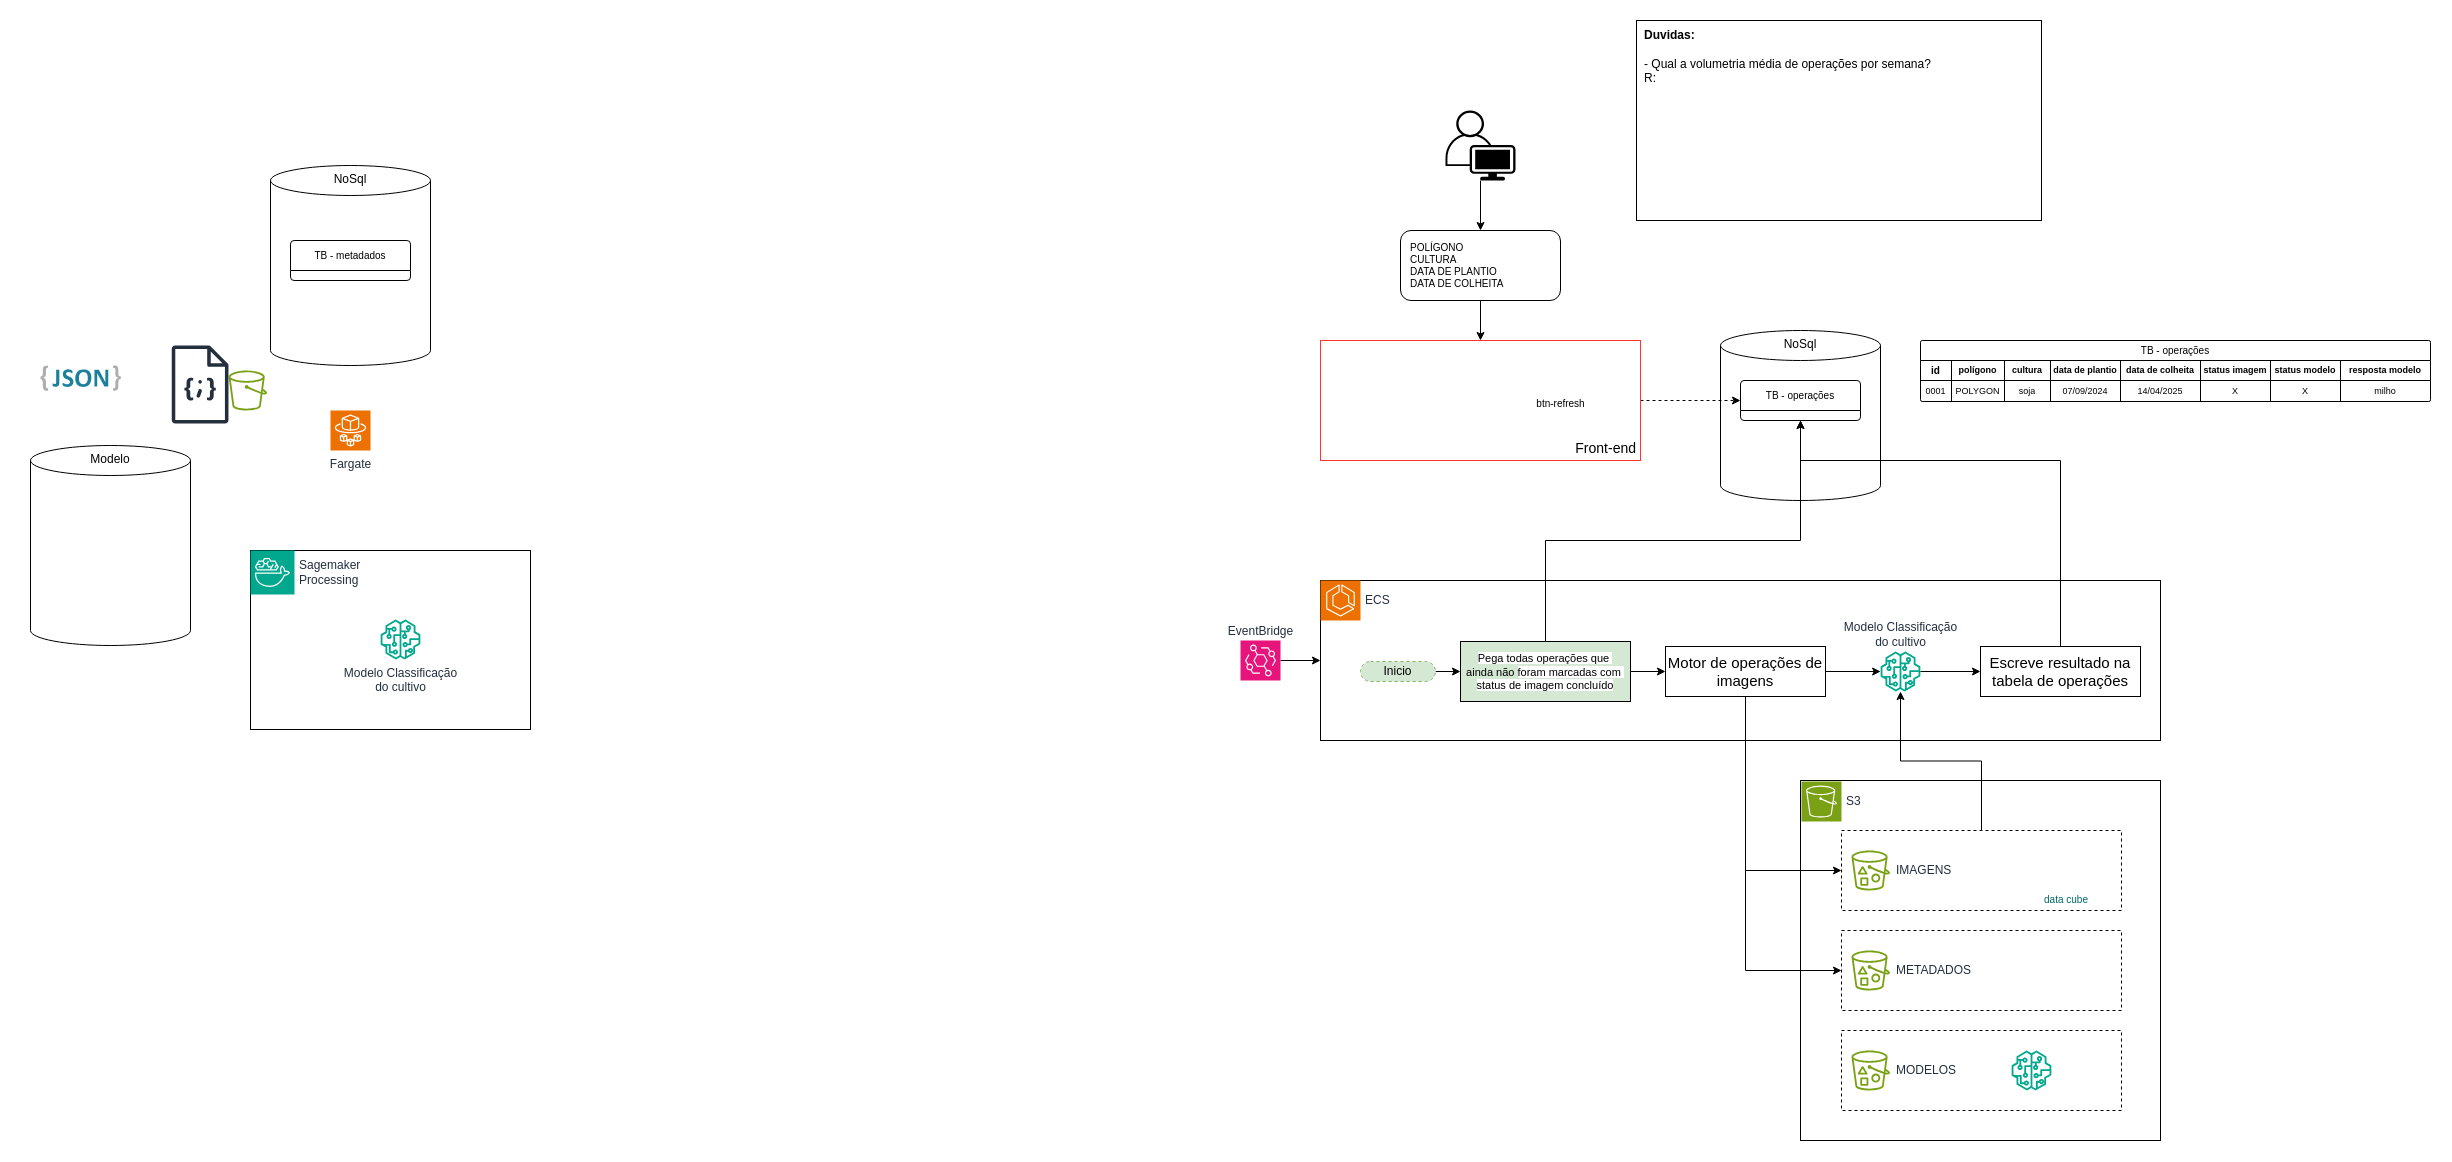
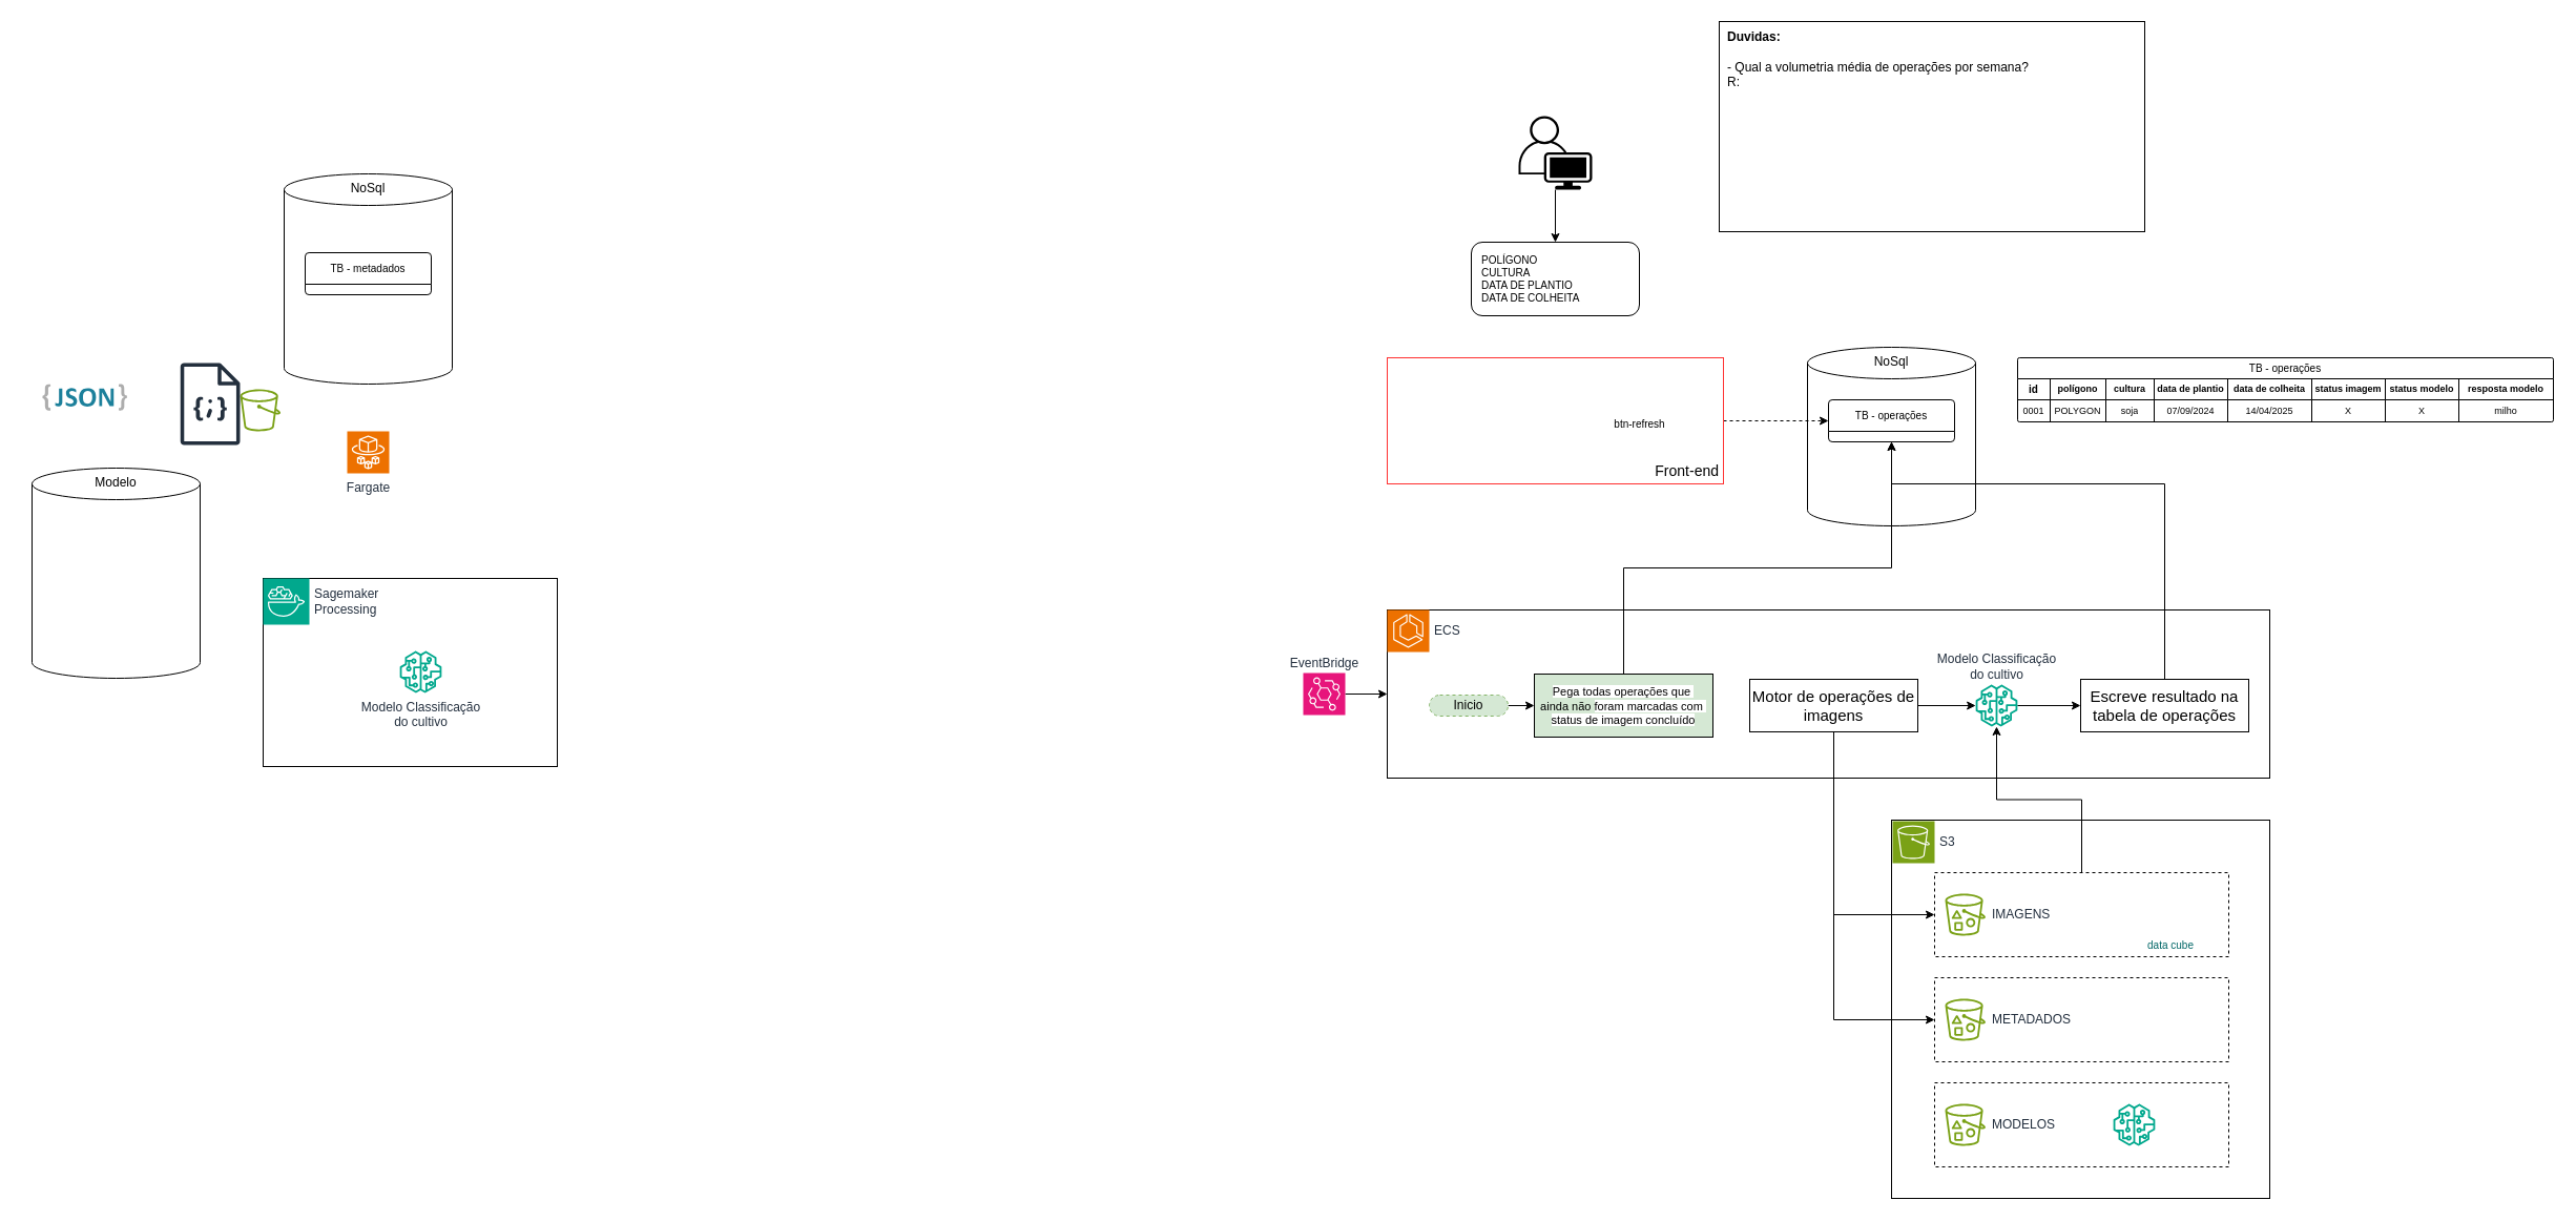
- <mxCell id="8" style="edgeStyle=orthogonalEdgeStyle;rounded=0;orthogonalLoop=1;jettySize=auto;html=1;entryX=0.5;entryY=0;entryDx=0;entryDy=0;" edge="1" parent="1" source="9" target="17"><mxGeometry relative="1" as="geometry" /></mxCell>
- <mxCell id="44" style="edgeStyle=orthogonalEdgeStyle;rounded=0;orthogonalLoop=1;jettySize=auto;html=1;entryX=0;entryY=0.5;entryDx=0;entryDy=0;" edge="1" parent="1" source="46" target="13"><mxGeometry relative="1" as="geometry" /></mxCell>
